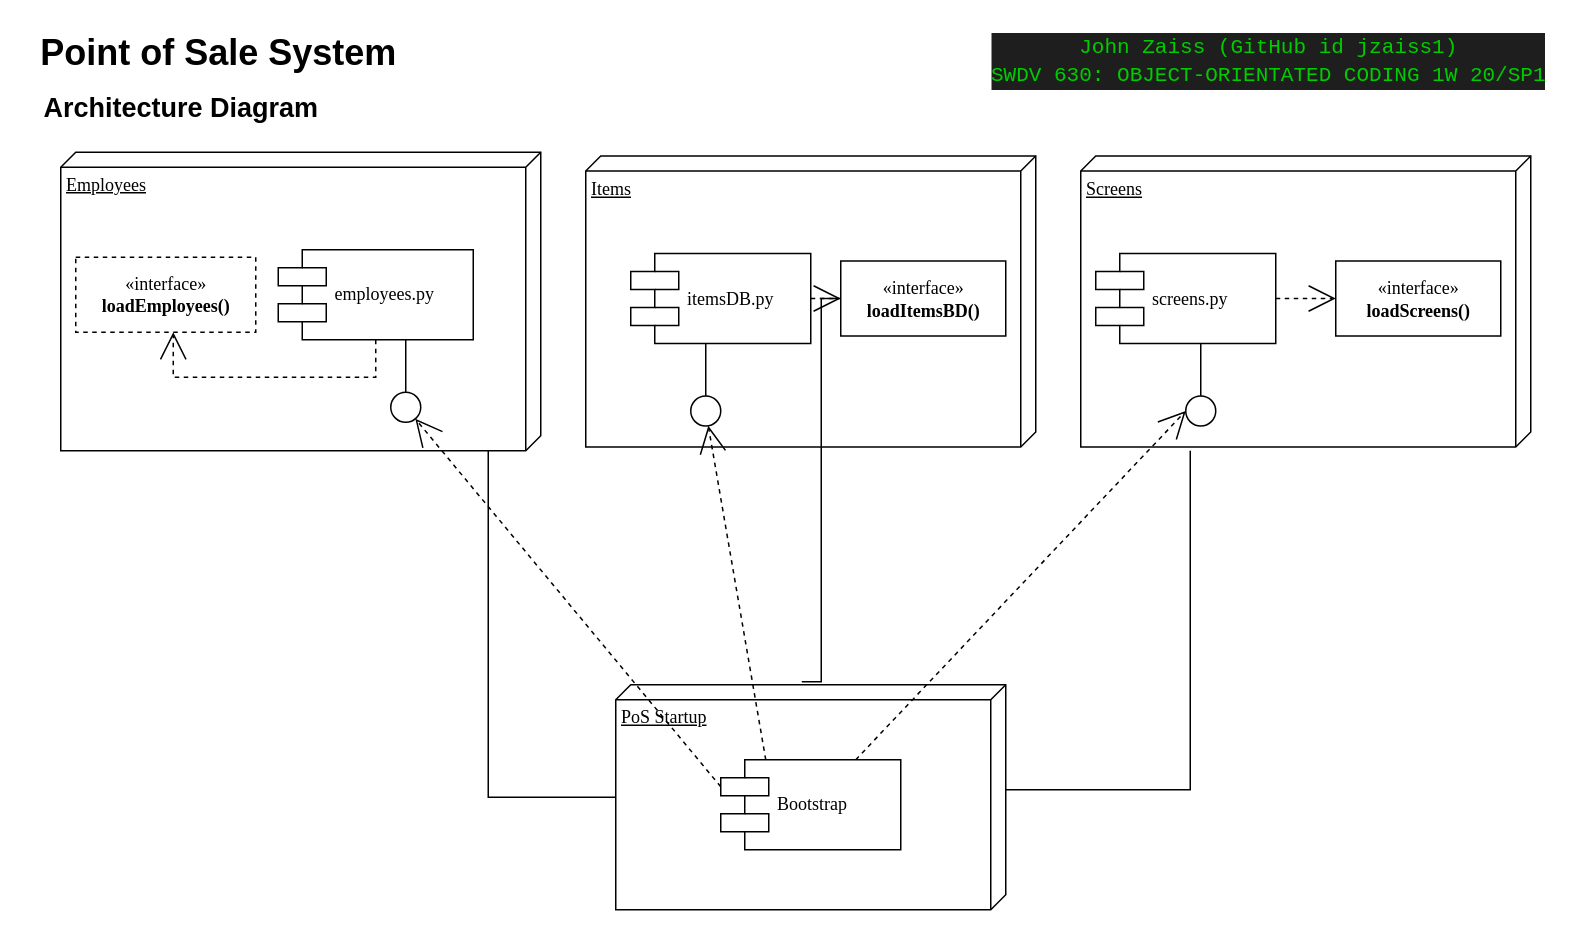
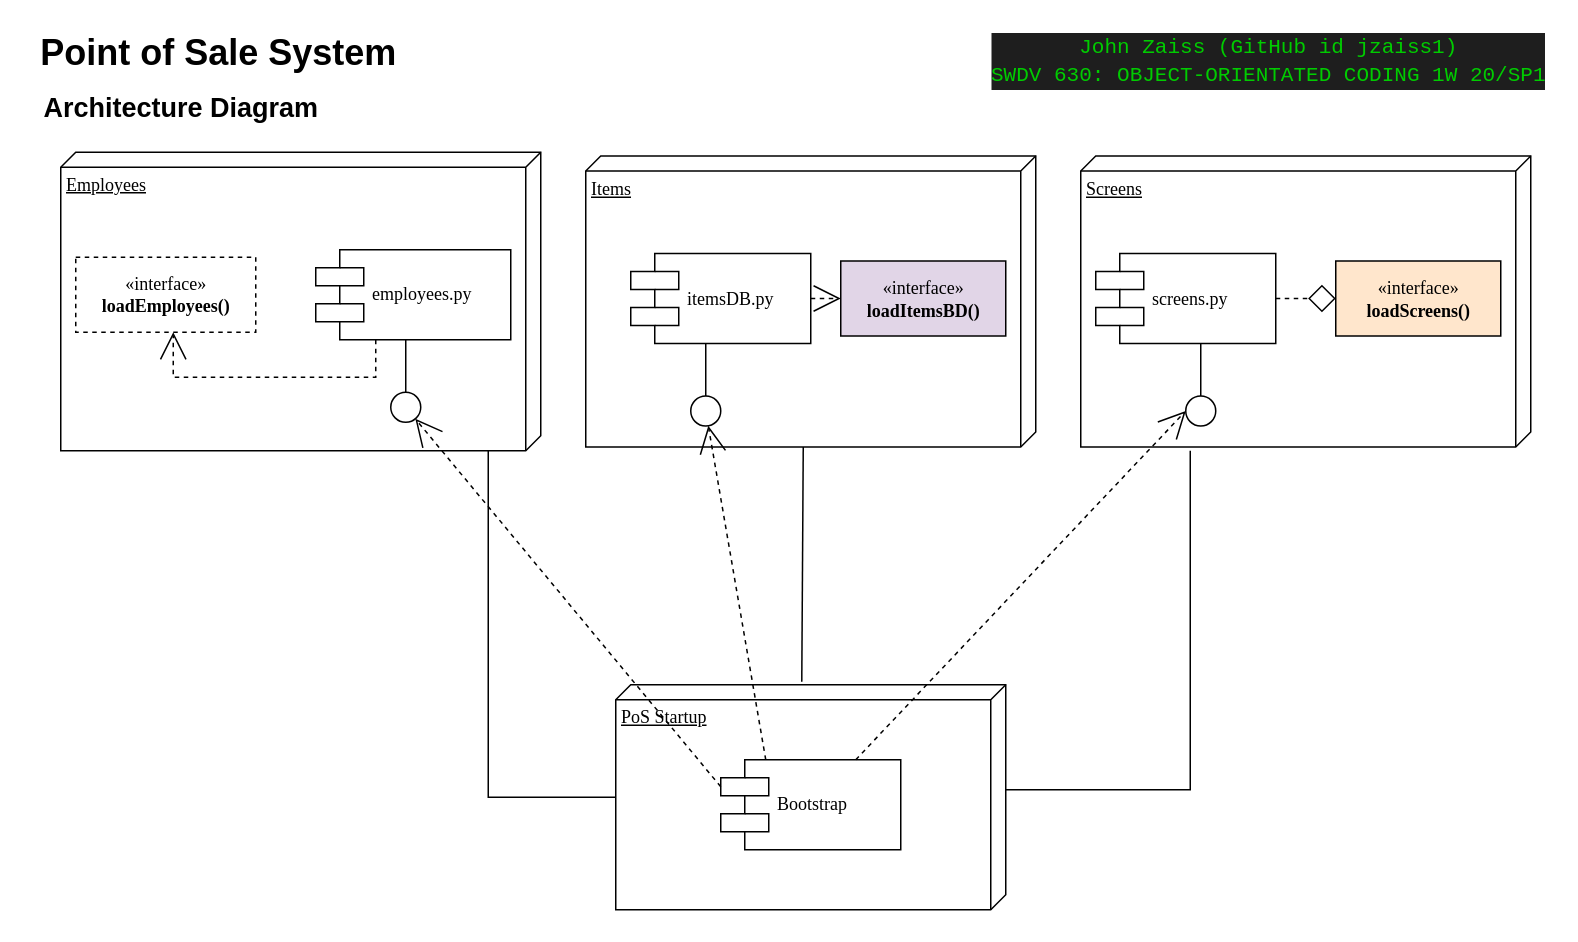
- <mxCell id="6" value="employees.py" style="shape=component;align=left;spacingLeft=36;rounded=0;shadow=0;comic=0;labelBackgroundColor=none;strokeWidth=1;fontFamily=Verdana;fontSize=12;html=1;" parent="1" vertex="1"><mxGeometry x="185" y="166" width="130" height="60" as="geometry" /></mxCell>
+ <mxCell id="6" value="employees.py" style="shape=component;align=left;spacingLeft=36;rounded=0;shadow=0;comic=0;labelBackgroundColor=none;strokeWidth=1;fontFamily=Verdana;fontSize=12;html=1;" parent="1" vertex="1"><mxGeometry x="210" y="166" width="130" height="60" as="geometry" /></mxCell>
- <mxCell id="9" value="«interface»&lt;br&gt;&lt;b&gt;loadItemsBD()&lt;/b&gt;" style="html=1;rounded=0;shadow=0;comic=0;labelBackgroundColor=none;strokeWidth=1;fontFamily=Verdana;fontSize=12;align=center;" parent="1" vertex="1"><mxGeometry x="560" y="173.5" width="110" height="50" as="geometry" /></mxCell>
+ <mxCell id="9" value="«interface»&lt;br&gt;&lt;b&gt;loadItemsBD()&lt;/b&gt;" style="html=1;rounded=0;shadow=0;comic=0;labelBackgroundColor=none;strokeWidth=1;fontFamily=Verdana;fontSize=12;align=center;fillColor=#e1d5e7;" parent="1" vertex="1"><mxGeometry x="560" y="173.5" width="110" height="50" as="geometry" /></mxCell>
- <mxCell id="28" style="edgeStyle=orthogonalEdgeStyle;rounded=0;html=1;dashed=1;labelBackgroundColor=none;startArrow=none;startFill=0;startSize=8;endArrow=open;endFill=0;endSize=16;fontFamily=Verdana;fontSize=12;" edge="1" parent="1" source="24" target="25"><mxGeometry relative="1" as="geometry" /></mxCell>
+ <mxCell id="28" style="edgeStyle=orthogonalEdgeStyle;rounded=0;html=1;dashed=1;labelBackgroundColor=none;startArrow=none;startFill=0;startSize=8;endArrow=diamond;endFill=0;endSize=16;fontFamily=Verdana;fontSize=12;" edge="1" parent="1" source="24" target="25"><mxGeometry relative="1" as="geometry" /></mxCell>
- <mxCell id="25" value="«interface»&lt;br&gt;&lt;b&gt;loadScreens()&lt;/b&gt;" style="html=1;rounded=0;shadow=0;comic=0;labelBackgroundColor=none;strokeWidth=1;fontFamily=Verdana;fontSize=12;align=center;" vertex="1" parent="1"><mxGeometry x="890" y="173.5" width="110" height="50" as="geometry" /></mxCell>
+ <mxCell id="25" value="«interface»&lt;br&gt;&lt;b&gt;loadScreens()&lt;/b&gt;" style="html=1;rounded=0;shadow=0;comic=0;labelBackgroundColor=none;strokeWidth=1;fontFamily=Verdana;fontSize=12;align=center;fillColor=#ffe6cc;" vertex="1" parent="1"><mxGeometry x="890" y="173.5" width="110" height="50" as="geometry" /></mxCell>
- <mxCell id="18" style="edgeStyle=elbowEdgeStyle;rounded=0;html=1;labelBackgroundColor=none;startArrow=none;startFill=0;startSize=8;endArrow=none;endFill=0;endSize=16;fontFamily=Verdana;fontSize=12;exitX=-0.013;exitY=0.523;exitDx=0;exitDy=0;exitPerimeter=0;" parent="1" source="4" target="9" edge="1"><mxGeometry relative="1" as="geometry" /></mxCell>
+ <mxCell id="18" style="edgeStyle=elbowEdgeStyle;rounded=0;html=1;labelBackgroundColor=none;startArrow=none;startFill=0;startSize=8;endArrow=none;endFill=0;endSize=16;fontFamily=Verdana;fontSize=12;entryX=0;entryY=0;entryDx=194;entryDy=155;entryPerimeter=0;exitX=-0.013;exitY=0.523;exitDx=0;exitDy=0;exitPerimeter=0;" parent="1" source="4" target="3" edge="1"><mxGeometry relative="1" as="geometry" /></mxCell>
